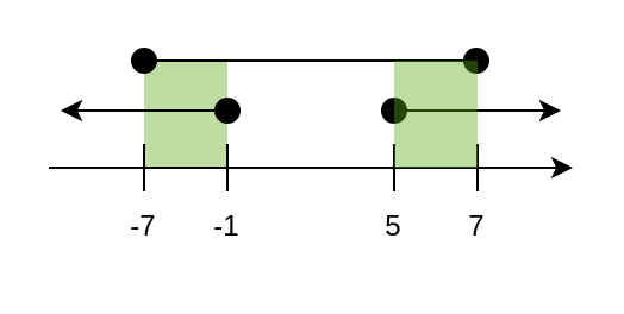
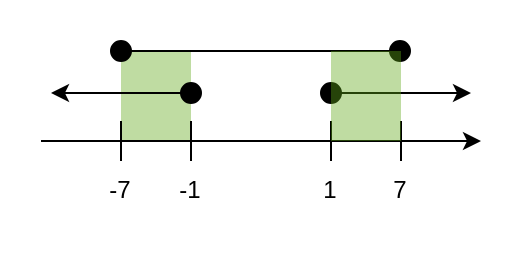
- <mxCell id="9" value="5" style="text;html=1;align=center;verticalAlign=middle;whiteSpace=wrap;rounded=0;" vertex="1" parent="2"><mxGeometry x="115" y="60" width="60" height="30" as="geometry" /></mxCell>
+ <mxCell id="9" value="1" style="text;html=1;align=center;verticalAlign=middle;whiteSpace=wrap;rounded=0;" vertex="1" parent="2"><mxGeometry x="115" y="60" width="60" height="30" as="geometry" /></mxCell>
